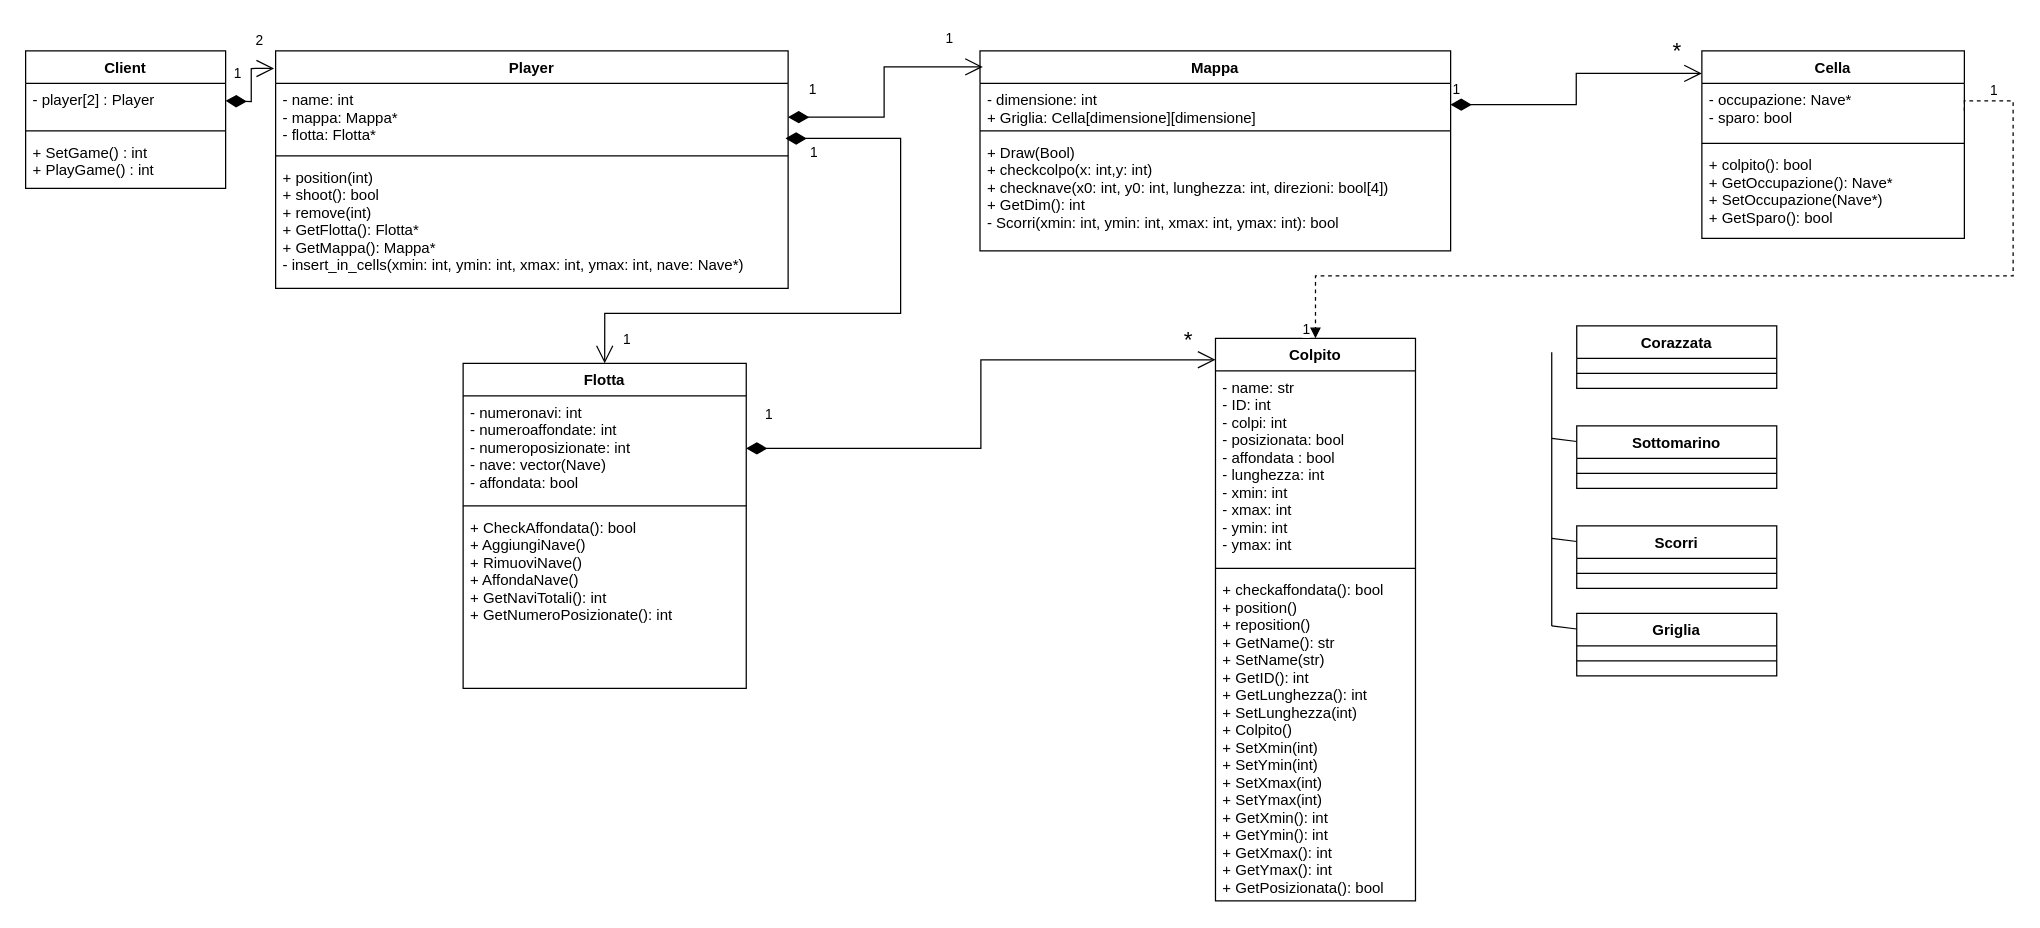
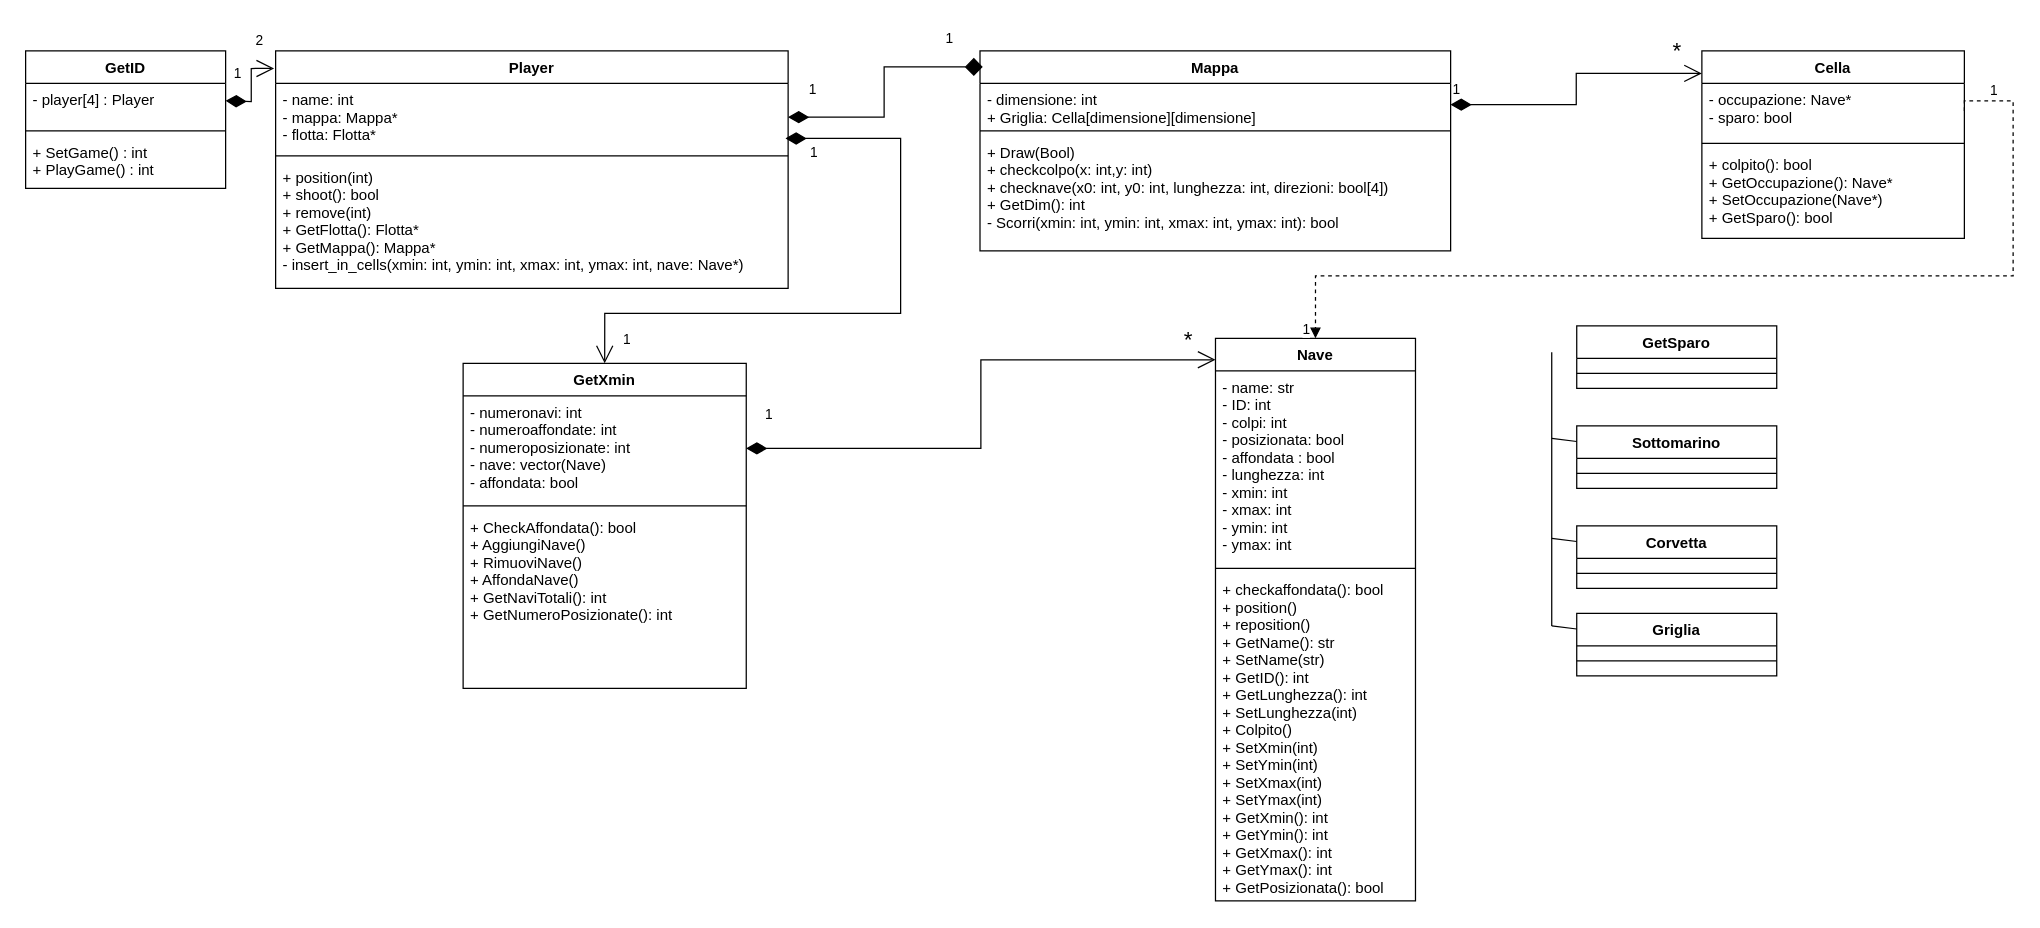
- <mxCell id="23" value="1" style="endArrow=open;html=1;endSize=12;startArrow=diamondThin;startSize=14;startFill=1;edgeStyle=orthogonalEdgeStyle;align=left;verticalAlign=bottom;rounded=0;entryX=0.006;entryY=0.08;entryDx=0;entryDy=0;exitX=1;exitY=0.5;exitDx=0;exitDy=0;entryPerimeter=0;" edge="1" parent="1" source="20" target="6"><mxGeometry x="-0.846" y="13" relative="1" as="geometry"><mxPoint x="470" y="113.5" as="sourcePoint" /><mxPoint x="600" y="114" as="targetPoint" /><mxPoint as="offset" /></mxGeometry></mxCell>
+ <mxCell id="23" value="1" style="endArrow=diamond;html=1;endSize=12;startArrow=diamondThin;startSize=14;startFill=1;edgeStyle=orthogonalEdgeStyle;align=left;verticalAlign=bottom;rounded=0;entryX=0.006;entryY=0.08;entryDx=0;entryDy=0;exitX=1;exitY=0.5;exitDx=0;exitDy=0;entryPerimeter=0;" edge="1" parent="1" source="20" target="6"><mxGeometry x="-0.846" y="13" relative="1" as="geometry"><mxPoint x="470" y="113.5" as="sourcePoint" /><mxPoint x="600" y="114" as="targetPoint" /><mxPoint as="offset" /></mxGeometry></mxCell>
- <mxCell id="27" value="Client" style="swimlane;fontStyle=1;align=center;verticalAlign=top;childLayout=stackLayout;horizontal=1;startSize=26;horizontalStack=0;resizeParent=1;resizeParentMax=0;resizeLast=0;collapsible=1;marginBottom=0;" vertex="1" parent="1"><mxGeometry x="20" y="40" width="160" height="110" as="geometry"><mxRectangle x="130" y="260" width="80" height="30" as="alternateBounds" /></mxGeometry></mxCell>
+ <mxCell id="27" value="GetID" style="swimlane;fontStyle=1;align=center;verticalAlign=top;childLayout=stackLayout;horizontal=1;startSize=26;horizontalStack=0;resizeParent=1;resizeParentMax=0;resizeLast=0;collapsible=1;marginBottom=0;" vertex="1" parent="1"><mxGeometry x="20" y="40" width="160" height="110" as="geometry"><mxRectangle x="130" y="260" width="80" height="30" as="alternateBounds" /></mxGeometry></mxCell>
- <mxCell id="28" value="- player[2] : Player" style="text;strokeColor=none;fillColor=none;align=left;verticalAlign=top;spacingLeft=4;spacingRight=4;overflow=hidden;rotatable=0;points=[[0,0.5],[1,0.5]];portConstraint=eastwest;" vertex="1" parent="27"><mxGeometry y="26" width="160" height="34" as="geometry" /></mxCell>
+ <mxCell id="28" value="- player[4] : Player" style="text;strokeColor=none;fillColor=none;align=left;verticalAlign=top;spacingLeft=4;spacingRight=4;overflow=hidden;rotatable=0;points=[[0,0.5],[1,0.5]];portConstraint=eastwest;" vertex="1" parent="27"><mxGeometry y="26" width="160" height="34" as="geometry" /></mxCell>
- <mxCell id="35" value="Corazzata" style="swimlane;fontStyle=1;align=center;verticalAlign=top;childLayout=stackLayout;horizontal=1;startSize=26;horizontalStack=0;resizeParent=1;resizeParentMax=0;resizeLast=0;collapsible=1;marginBottom=0;" vertex="1" parent="1"><mxGeometry x="1260.89" y="260" width="160" height="50" as="geometry" /></mxCell>
+ <mxCell id="35" value="GetSparo" style="swimlane;fontStyle=1;align=center;verticalAlign=top;childLayout=stackLayout;horizontal=1;startSize=26;horizontalStack=0;resizeParent=1;resizeParentMax=0;resizeLast=0;collapsible=1;marginBottom=0;" vertex="1" parent="1"><mxGeometry x="1260.89" y="260" width="160" height="50" as="geometry" /></mxCell>
- <mxCell id="11" value="Colpito" style="swimlane;fontStyle=1;align=center;verticalAlign=top;childLayout=stackLayout;horizontal=1;startSize=26;horizontalStack=0;resizeParent=1;resizeParentMax=0;resizeLast=0;collapsible=1;marginBottom=0;" vertex="1" parent="1"><mxGeometry x="971.89" y="270" width="160" height="450" as="geometry" /></mxCell>
+ <mxCell id="11" value="Nave" style="swimlane;fontStyle=1;align=center;verticalAlign=top;childLayout=stackLayout;horizontal=1;startSize=26;horizontalStack=0;resizeParent=1;resizeParentMax=0;resizeLast=0;collapsible=1;marginBottom=0;" vertex="1" parent="1"><mxGeometry x="971.89" y="270" width="160" height="450" as="geometry" /></mxCell>
- <mxCell id="15" value="Flotta" style="swimlane;fontStyle=1;align=center;verticalAlign=top;childLayout=stackLayout;horizontal=1;startSize=26;horizontalStack=0;resizeParent=1;resizeParentMax=0;resizeLast=0;collapsible=1;marginBottom=0;" vertex="1" parent="1"><mxGeometry x="370" y="290" width="226.5" height="260" as="geometry" /></mxCell>
+ <mxCell id="15" value="GetXmin" style="swimlane;fontStyle=1;align=center;verticalAlign=top;childLayout=stackLayout;horizontal=1;startSize=26;horizontalStack=0;resizeParent=1;resizeParentMax=0;resizeLast=0;collapsible=1;marginBottom=0;" vertex="1" parent="1"><mxGeometry x="370" y="290" width="226.5" height="260" as="geometry" /></mxCell>
- <mxCell id="39" value="Scorri" style="swimlane;fontStyle=1;align=center;verticalAlign=top;childLayout=stackLayout;horizontal=1;startSize=26;horizontalStack=0;resizeParent=1;resizeParentMax=0;resizeLast=0;collapsible=1;marginBottom=0;" vertex="1" parent="1"><mxGeometry x="1260.89" y="420" width="160" height="50" as="geometry" /></mxCell>
+ <mxCell id="39" value="Corvetta" style="swimlane;fontStyle=1;align=center;verticalAlign=top;childLayout=stackLayout;horizontal=1;startSize=26;horizontalStack=0;resizeParent=1;resizeParentMax=0;resizeLast=0;collapsible=1;marginBottom=0;" vertex="1" parent="1"><mxGeometry x="1260.89" y="420" width="160" height="50" as="geometry" /></mxCell>
